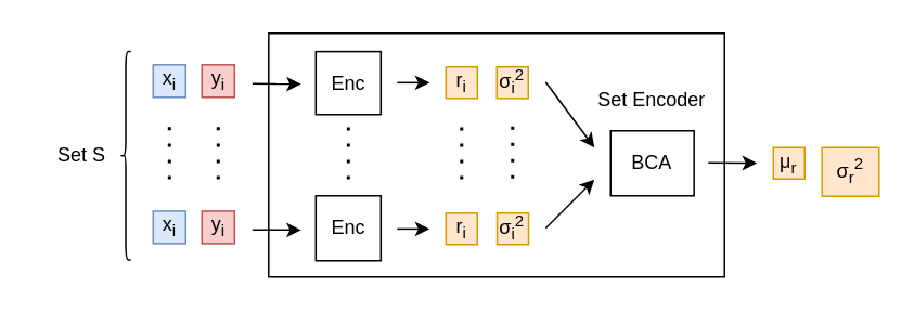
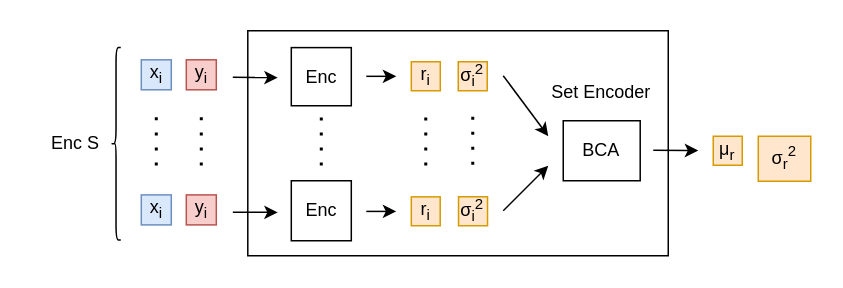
- <mxCell id="24" value="&lt;font style=&quot;font-size: 12px;&quot;&gt;Set S&lt;/font&gt;" style="text;html=1;strokeColor=none;fillColor=none;align=center;verticalAlign=middle;whiteSpace=wrap;rounded=0;fontColor=#000000;" parent="1" vertex="1"><mxGeometry x="20" y="80" width="60" height="30" as="geometry" /></mxCell>
+ <mxCell id="24" value="&lt;font style=&quot;font-size: 12px;&quot;&gt;Enc S&lt;/font&gt;" style="text;html=1;strokeColor=none;fillColor=none;align=center;verticalAlign=middle;whiteSpace=wrap;rounded=0;fontColor=#000000;" parent="1" vertex="1"><mxGeometry x="20" y="80" width="60" height="30" as="geometry" /></mxCell>
